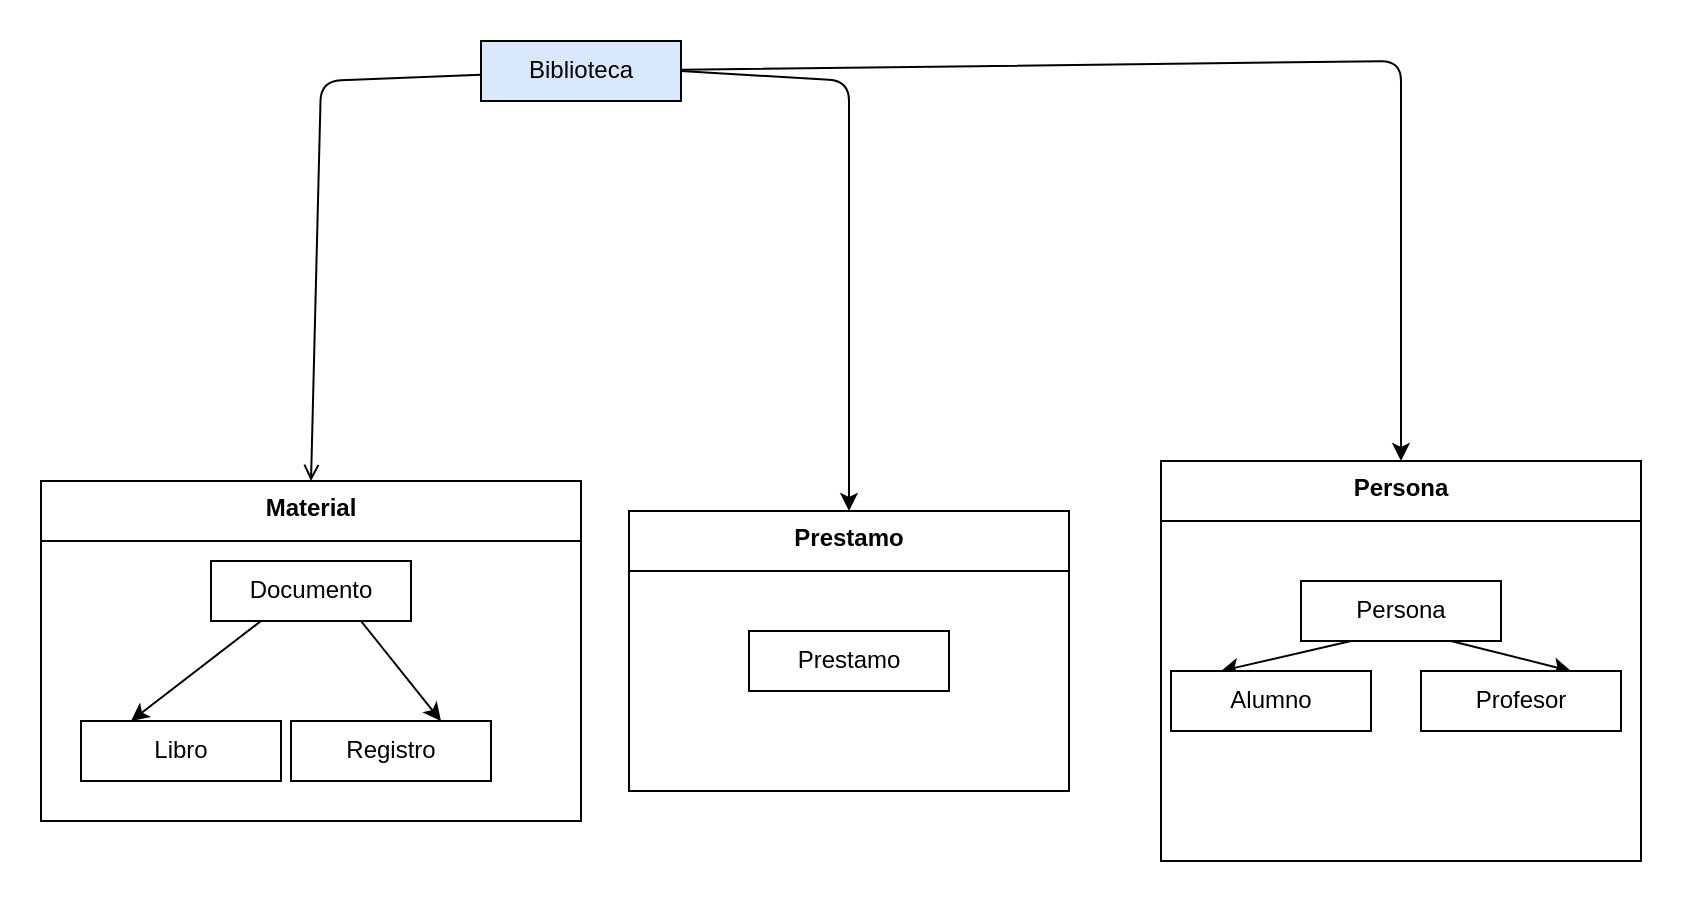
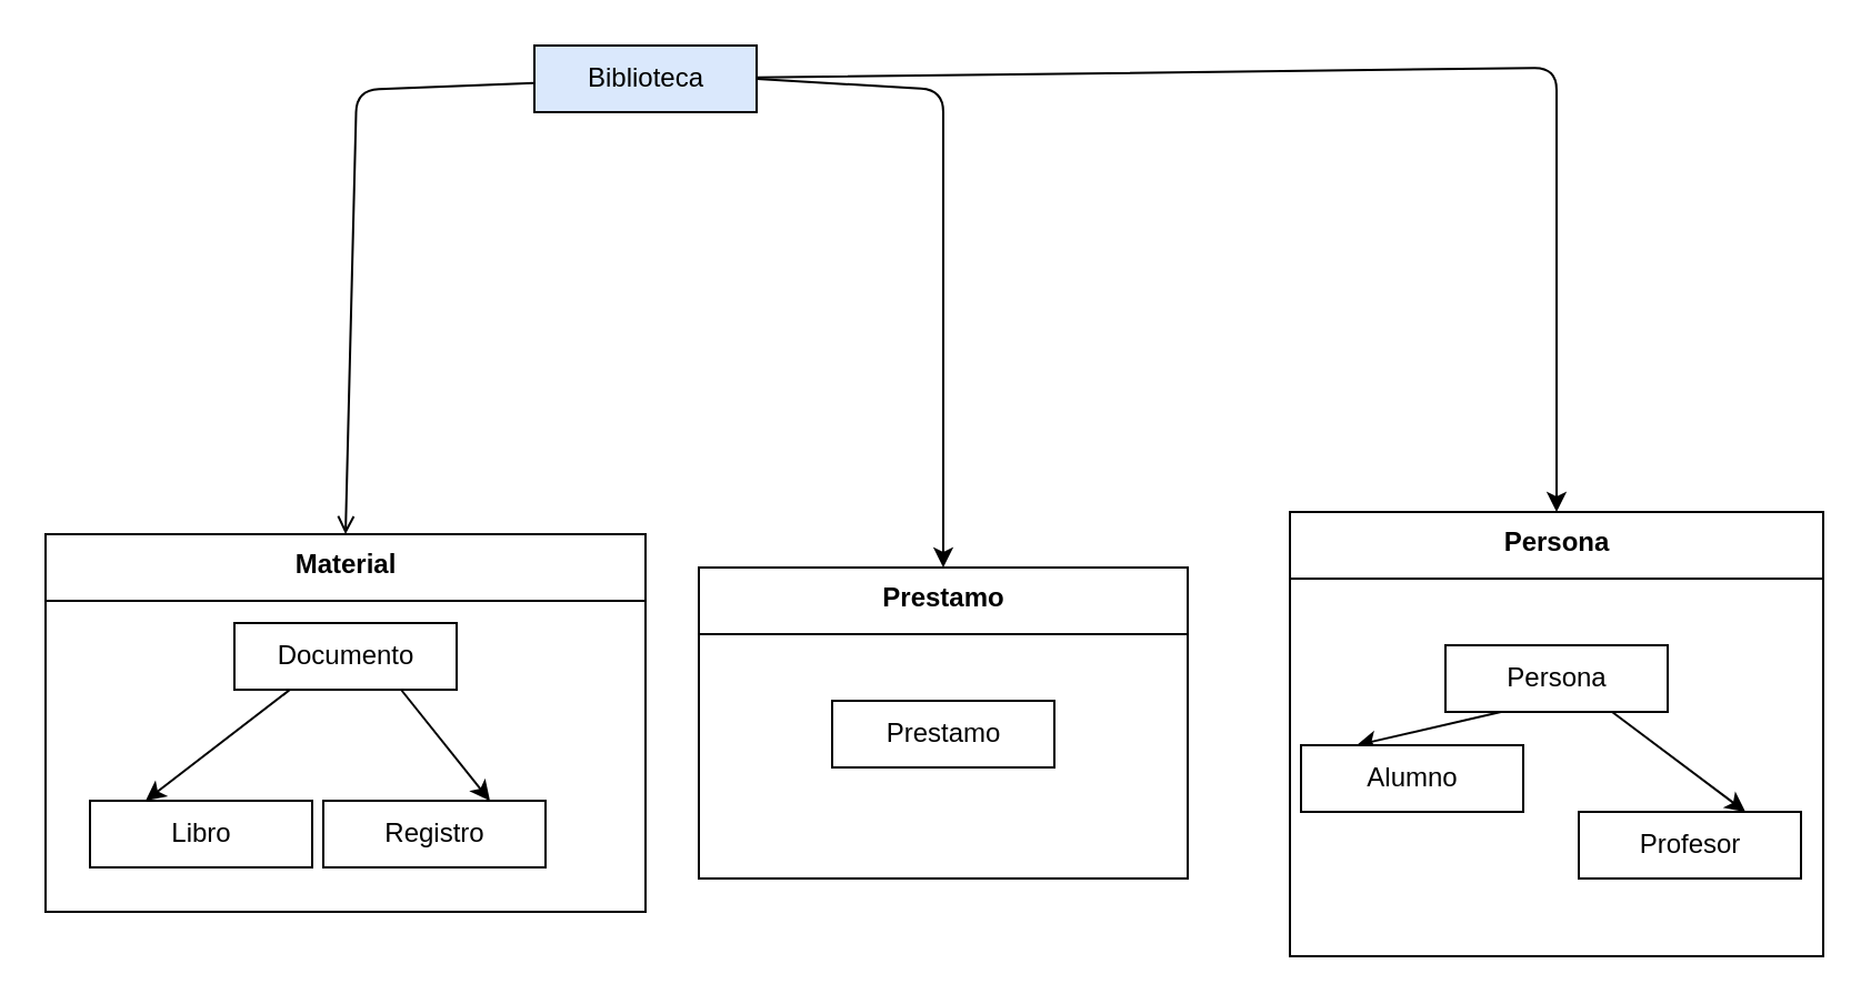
- <mxCell id="22" value="Profesor" style="html=1;align=center;verticalAlign=middle;rotatable=0;" vertex="1" parent="17"><mxGeometry x="130" y="75" width="100" height="30" as="geometry" /></mxCell>
+ <mxCell id="22" value="Profesor" style="html=1;align=center;verticalAlign=middle;rotatable=0;" vertex="1" parent="17"><mxGeometry x="130" y="105" width="100" height="30" as="geometry" /></mxCell>
